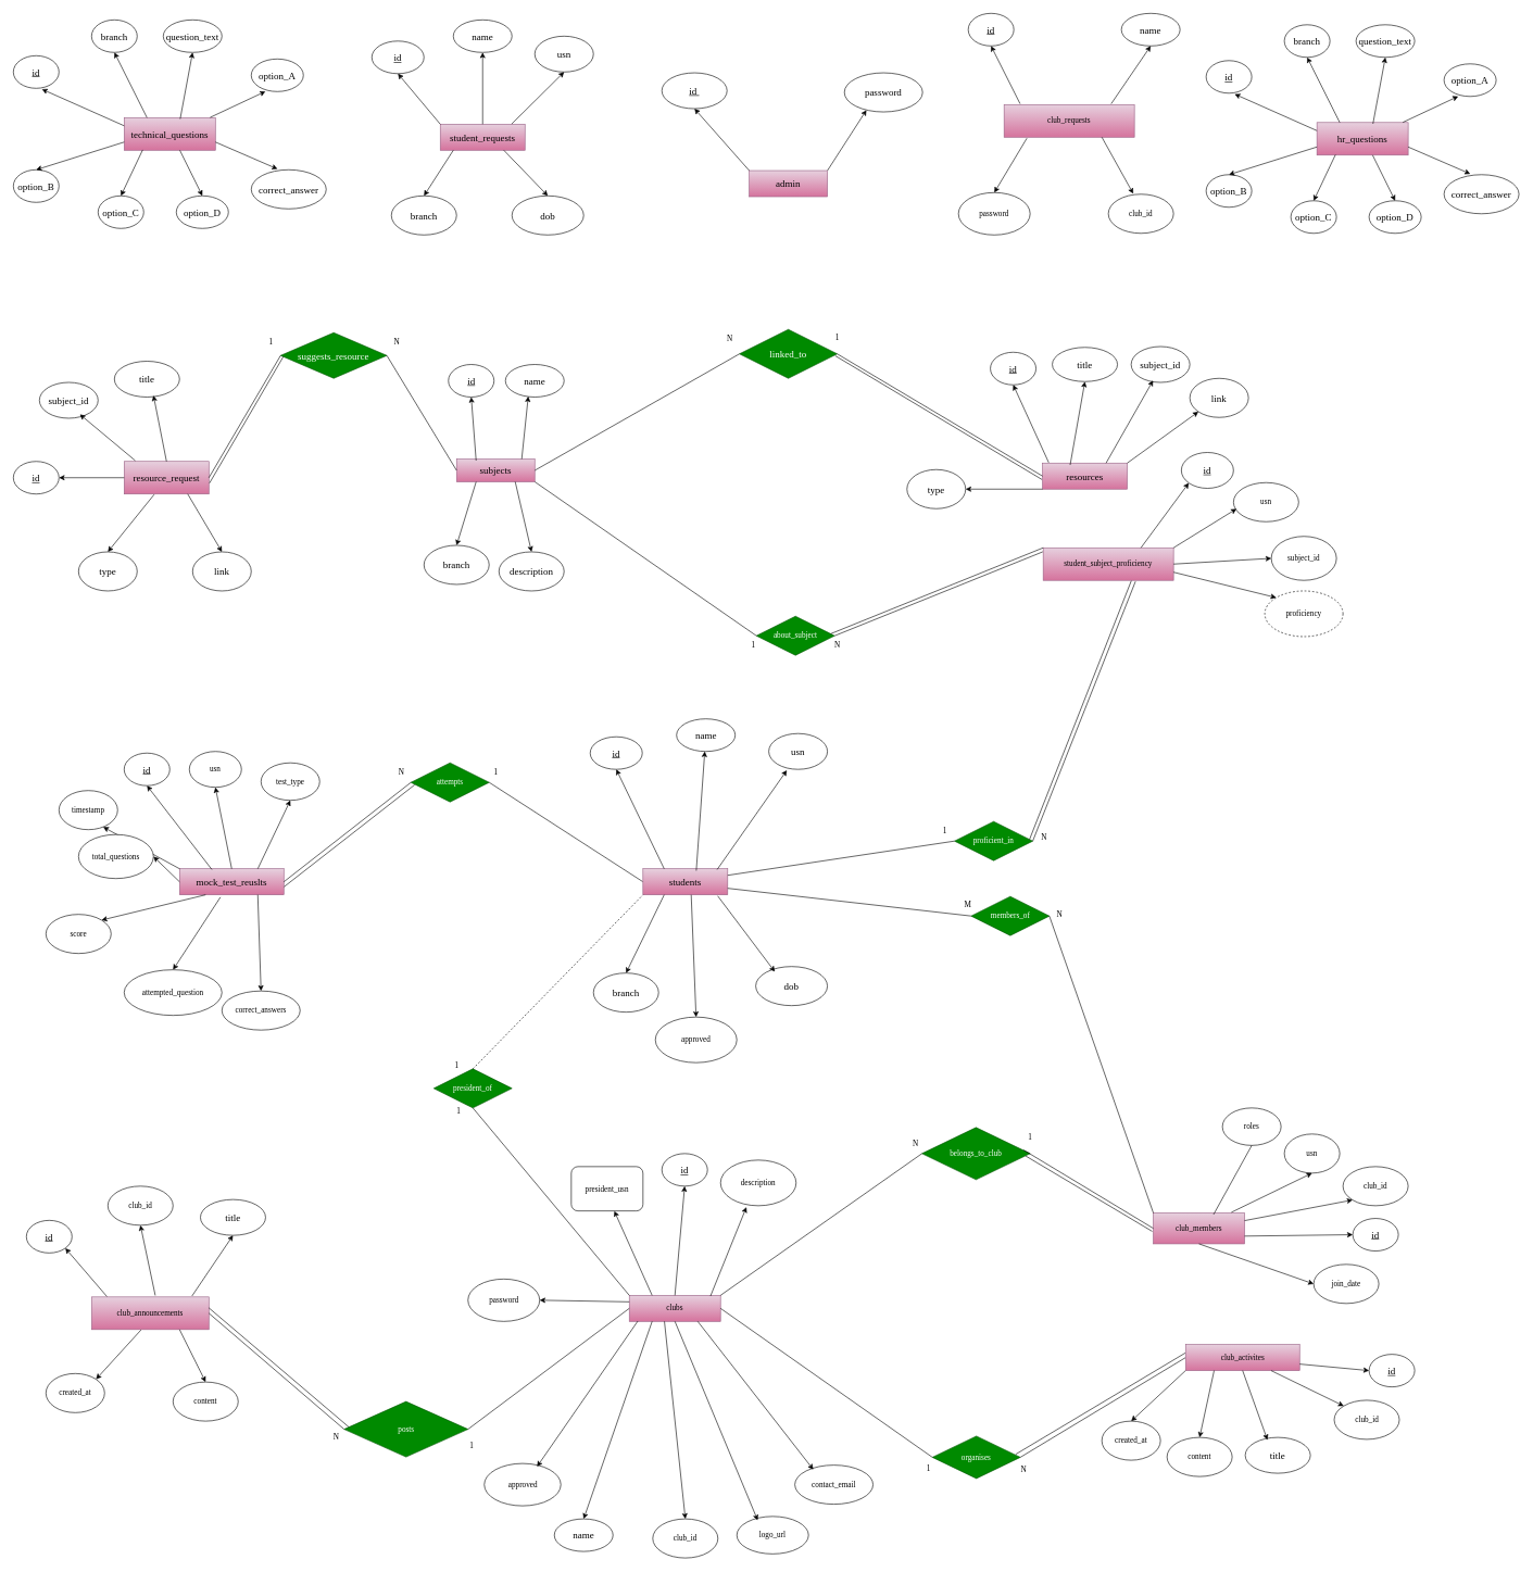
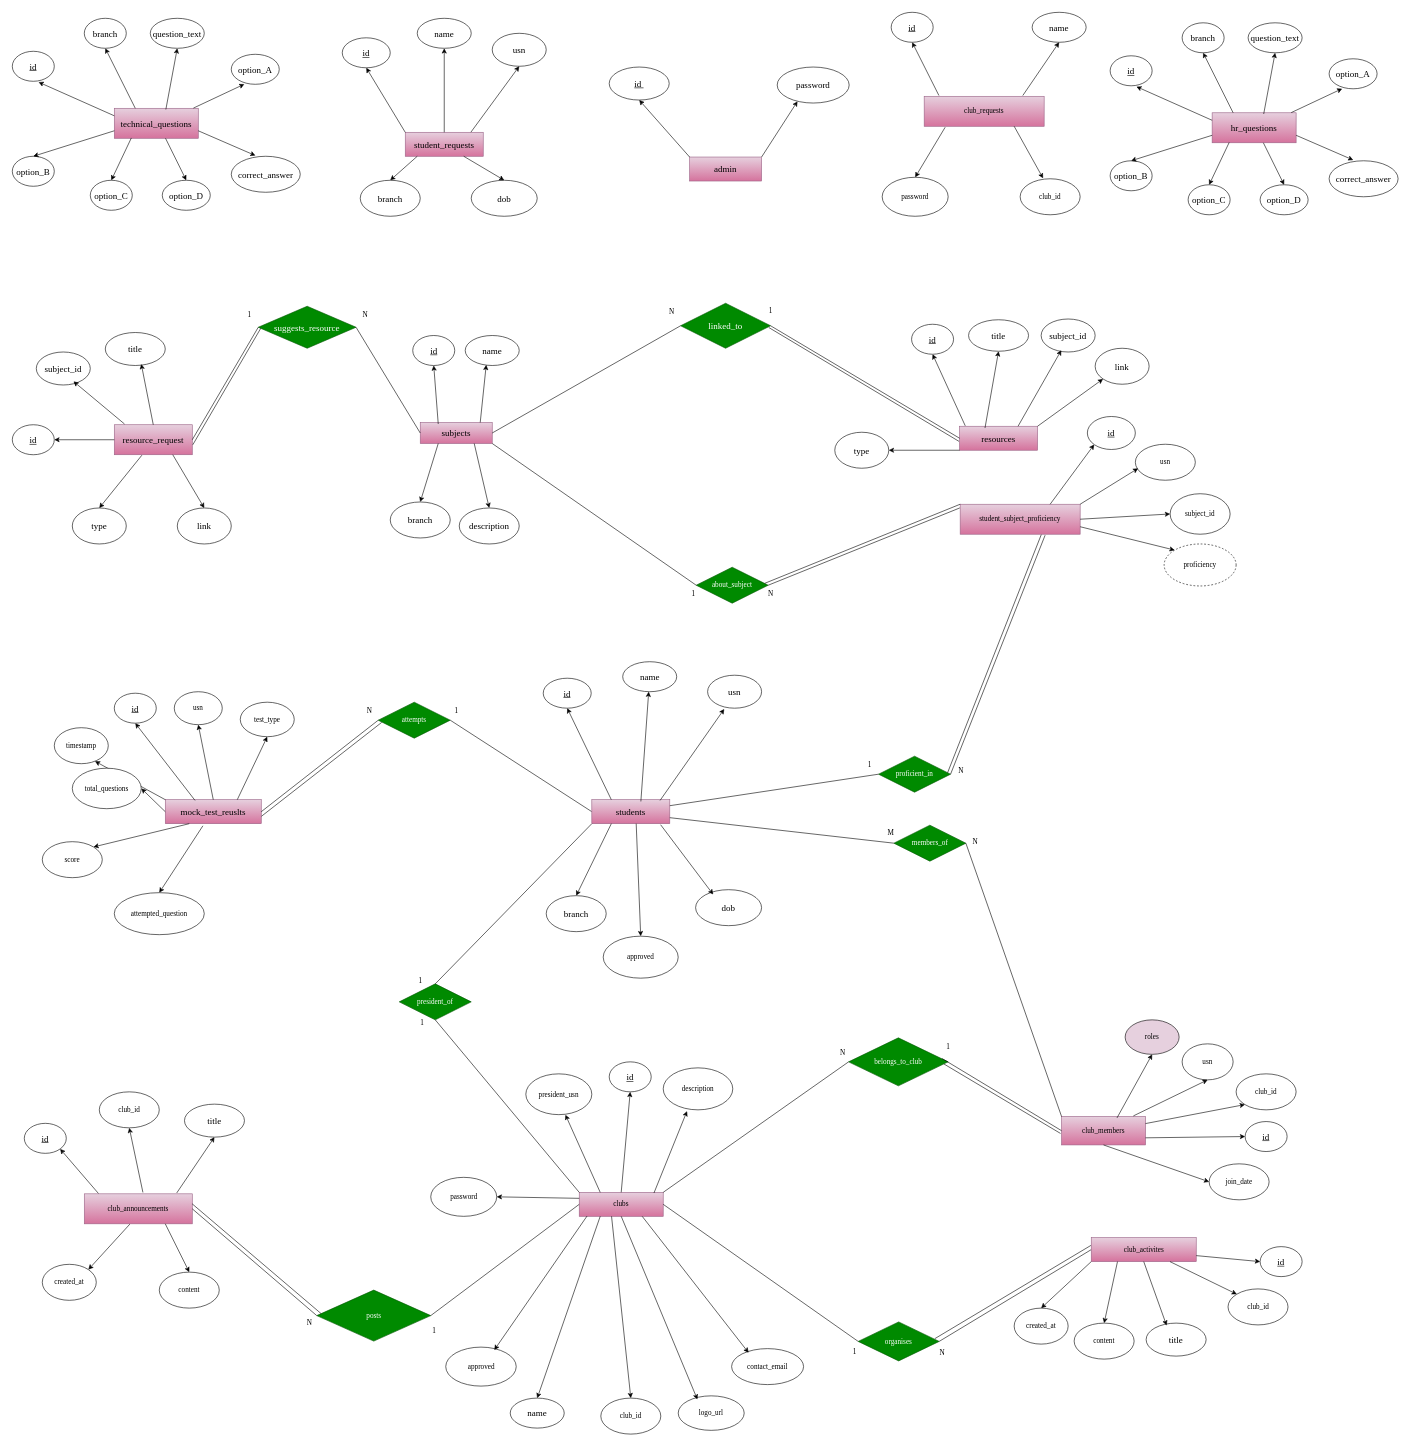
- <mxCell id="22" value="student_requests" style="rounded=0;whiteSpace=wrap;html=1;fontFamily=Times New Roman;fontSize=15;fillColor=#e6d0de;strokeColor=#996185;gradientColor=#d5739d;" parent="1" vertex="1"><mxGeometry x="675" y="190" width="130" height="40" as="geometry" /></mxCell>
+ <mxCell id="22" value="student_requests" style="rounded=0;whiteSpace=wrap;html=1;fontFamily=Times New Roman;fontSize=15;fillColor=#e6d0de;strokeColor=#996185;gradientColor=#d5739d;" parent="1" vertex="1"><mxGeometry x="675" y="220" width="130" height="40" as="geometry" /></mxCell>
- <mxCell id="86" value="" style="endArrow=classic;html=1;rounded=0;entryX=0.5;entryY=0;entryDx=0;entryDy=0;exitX=0.75;exitY=1;exitDx=0;exitDy=0;fontFamily=Times New Roman;" parent="1" source="72" target="77" edge="1"><mxGeometry width="50" height="50" relative="1" as="geometry"><mxPoint x="405" y="1372.5" as="sourcePoint" /><mxPoint x="455" y="1322.5" as="targetPoint" /></mxGeometry></mxCell>
- <mxCell id="77" value="correct_answers" style="ellipse;whiteSpace=wrap;html=1;fontFamily=Times New Roman;" parent="1" vertex="1"><mxGeometry x="340" y="1520" width="120" height="60" as="geometry" /></mxCell>
- <mxCell id="177" value="" style="endArrow=none;html=1;rounded=0;entryX=0;entryY=1;entryDx=0;entryDy=0;exitX=0.5;exitY=0;exitDx=0;exitDy=0;fontFamily=Times New Roman;dashed=1;" parent="1" source="176" target="93" edge="1"><mxGeometry width="50" height="50" relative="1" as="geometry"><mxPoint x="1085" y="1442.5" as="sourcePoint" /><mxPoint x="1135" y="1392.5" as="targetPoint" /></mxGeometry></mxCell>
+ <mxCell id="177" value="" style="endArrow=none;html=1;rounded=0;entryX=0;entryY=1;entryDx=0;entryDy=0;exitX=0.5;exitY=0;exitDx=0;exitDy=0;fontFamily=Times New Roman;" parent="1" source="176" target="93" edge="1"><mxGeometry width="50" height="50" relative="1" as="geometry"><mxPoint x="1085" y="1442.5" as="sourcePoint" /><mxPoint x="1135" y="1392.5" as="targetPoint" /></mxGeometry></mxCell>
- <mxCell id="186" value="roles" style="ellipse;whiteSpace=wrap;html=1;fontFamily=Times New Roman;" parent="1" vertex="1"><mxGeometry x="1875" y="1699.5" width="90" height="57.5" as="geometry" /></mxCell>
+ <mxCell id="186" value="roles" style="ellipse;whiteSpace=wrap;html=1;fontFamily=Times New Roman;fillColor=#e6d0de;" parent="1" vertex="1"><mxGeometry x="1875" y="1699.5" width="90" height="57.5" as="geometry" /></mxCell>
- <mxCell id="188" value="" style="endArrow=none;html=1;rounded=0;entryX=0.5;entryY=1;entryDx=0;entryDy=0;exitX=0.66;exitY=0.053;exitDx=0;exitDy=0;fontFamily=Times New Roman;exitPerimeter=0;" parent="1" source="179" target="186" edge="1"><mxGeometry width="50" height="50" relative="1" as="geometry"><mxPoint x="2010" y="1870.5" as="sourcePoint" /><mxPoint x="2060" y="1820.5" as="targetPoint" /></mxGeometry></mxCell>
+ <mxCell id="188" value="" style="endArrow=classic;html=1;rounded=0;entryX=0.5;entryY=1;entryDx=0;entryDy=0;exitX=0.66;exitY=0.053;exitDx=0;exitDy=0;fontFamily=Times New Roman;exitPerimeter=0;" parent="1" source="179" target="186" edge="1"><mxGeometry width="50" height="50" relative="1" as="geometry"><mxPoint x="2010" y="1870.5" as="sourcePoint" /><mxPoint x="2060" y="1820.5" as="targetPoint" /></mxGeometry></mxCell>
- <mxCell id="174" value="president_usn" style="whiteSpace=wrap;html=1;fontFamily=Times New Roman;rounded=1;" parent="1" vertex="1"><mxGeometry x="876" y="1789.5" width="110" height="68" as="geometry" /></mxCell>
+ <mxCell id="174" value="president_usn" style="ellipse;whiteSpace=wrap;html=1;fontFamily=Times New Roman;" parent="1" vertex="1"><mxGeometry x="876" y="1789.5" width="110" height="68" as="geometry" /></mxCell>
